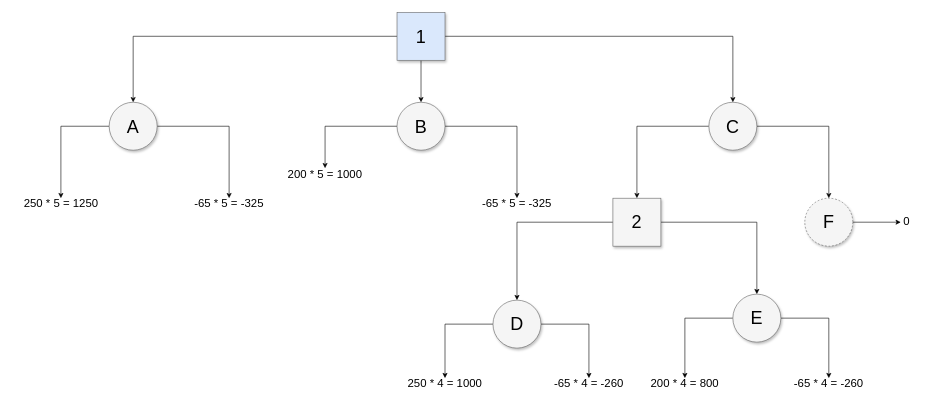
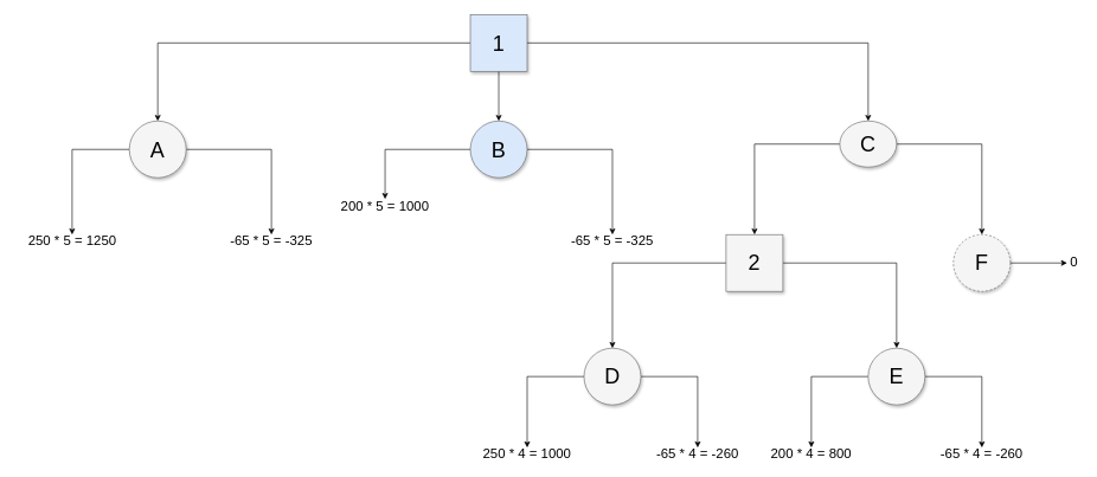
- <mxCell id="15" value="B" style="ellipse;whiteSpace=wrap;html=1;rounded=0;shadow=1;strokeColor=#666666;strokeWidth=1;fontSize=30;align=center;fillColor=#f5f5f5;" parent="1" vertex="1"><mxGeometry x="661" y="170" width="80" height="80" as="geometry" /></mxCell>
+ <mxCell id="15" value="B" style="ellipse;whiteSpace=wrap;html=1;rounded=0;shadow=1;strokeColor=#666666;strokeWidth=1;fontSize=30;align=center;fillColor=#dae8fc;" parent="1" vertex="1"><mxGeometry x="661" y="170" width="80" height="80" as="geometry" /></mxCell>
- <mxCell id="12" value="C" style="ellipse;whiteSpace=wrap;html=1;rounded=0;shadow=1;strokeColor=#666666;strokeWidth=1;fontSize=30;align=center;fillColor=#f5f5f5;" parent="1" vertex="1"><mxGeometry x="1181" y="170" width="80" height="80" as="geometry" /></mxCell>
+ <mxCell id="12" value="C" style="ellipse;whiteSpace=wrap;html=1;rounded=0;shadow=1;strokeColor=#666666;strokeWidth=1;fontSize=30;align=center;fillColor=#f5f5f5;" parent="1" vertex="1"><mxGeometry x="1181" y="170" width="80" height="65" as="geometry" /></mxCell>
- <mxCell id="7" value="D" style="ellipse;whiteSpace=wrap;html=1;rounded=0;shadow=1;strokeColor=#666666;strokeWidth=1;fontSize=30;align=center;fillColor=#f5f5f5;" parent="1" vertex="1"><mxGeometry x="821" y="500" width="80" height="80" as="geometry" /></mxCell>
+ <mxCell id="7" value="D" style="ellipse;whiteSpace=wrap;html=1;rounded=0;shadow=1;strokeColor=#666666;strokeWidth=1;fontSize=30;align=center;fillColor=#f5f5f5;" parent="1" vertex="1"><mxGeometry x="821" y="490" width="80" height="80" as="geometry" /></mxCell>
